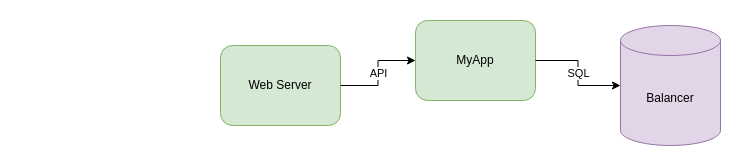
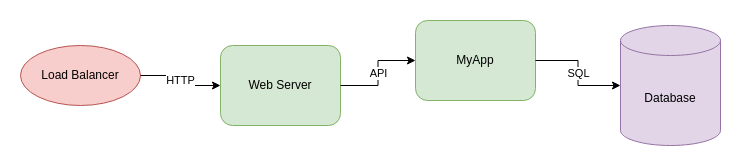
+ <mxCell id="2" value="Load Balancer" style="ellipse;whiteSpace=wrap;html=1;fillColor=#f8cecc;strokeColor=#b85450;" vertex="1" parent="1"><mxGeometry x="20" y="45" width="120" height="60" as="geometry" /></mxCell>
+ <mxCell id="6" value="HTTP" style="edgeStyle=orthogonalEdgeStyle;rounded=0;orthogonalLoop=1;jettySize=auto;html=1;" edge="1" parent="1" source="2" target="3"><mxGeometry relative="1" as="geometry" /></mxCell>
- <mxCell id="5" value="Balancer" style="shape=cylinder3;whiteSpace=wrap;html=1;boundedLbl=1;backgroundOutline=1;size=15;fillColor=#e1d5e7;strokeColor=#9673a6;" vertex="1" parent="1"><mxGeometry x="620" y="25" width="100" height="120" as="geometry" /></mxCell>
+ <mxCell id="5" value="Database" style="shape=cylinder3;whiteSpace=wrap;html=1;boundedLbl=1;backgroundOutline=1;size=15;fillColor=#e1d5e7;strokeColor=#9673a6;" vertex="1" parent="1"><mxGeometry x="620" y="25" width="100" height="120" as="geometry" /></mxCell>
